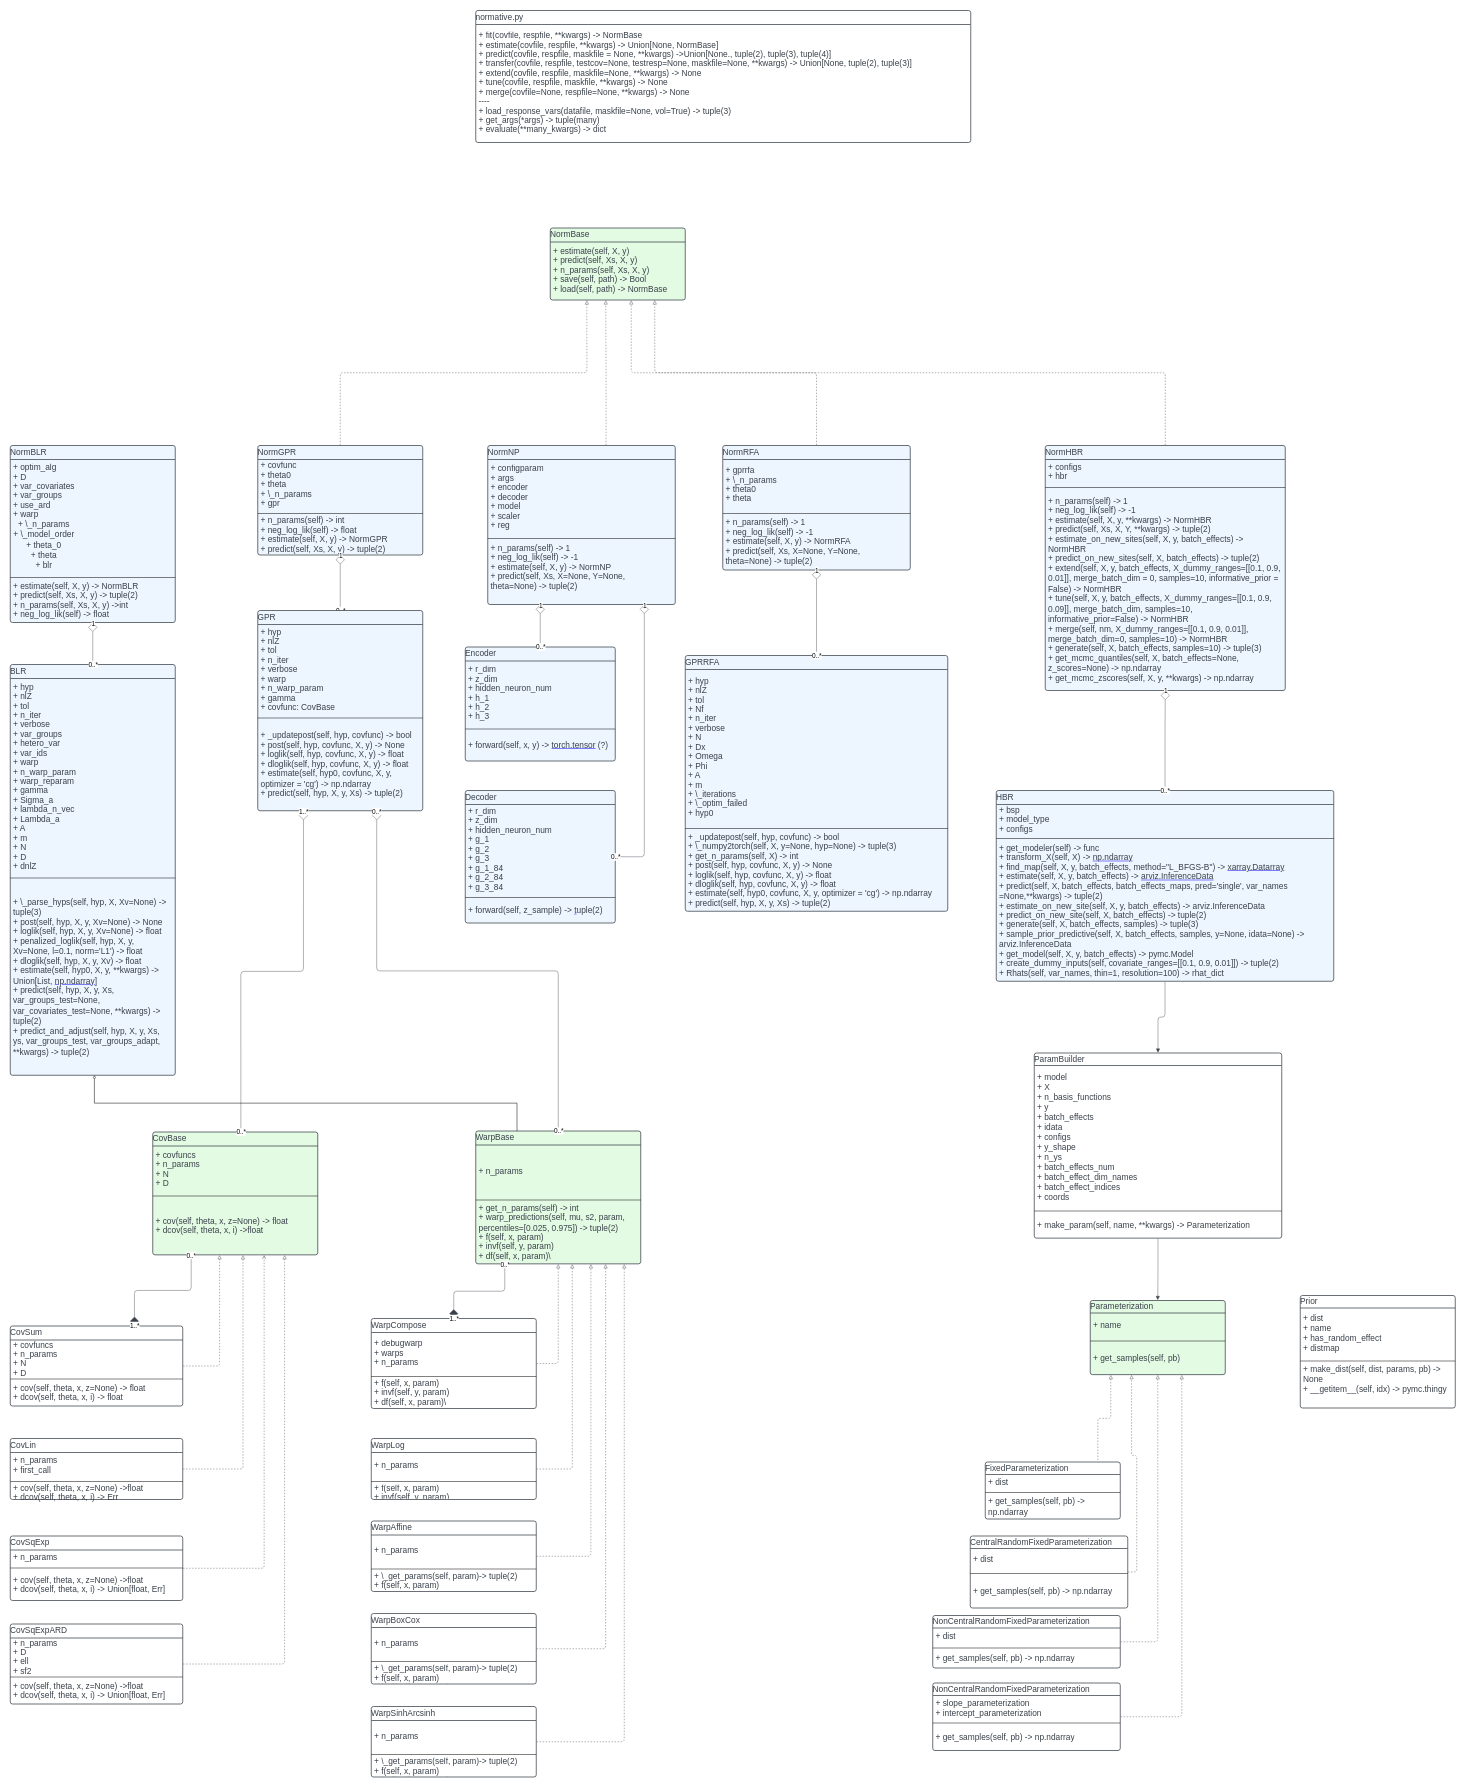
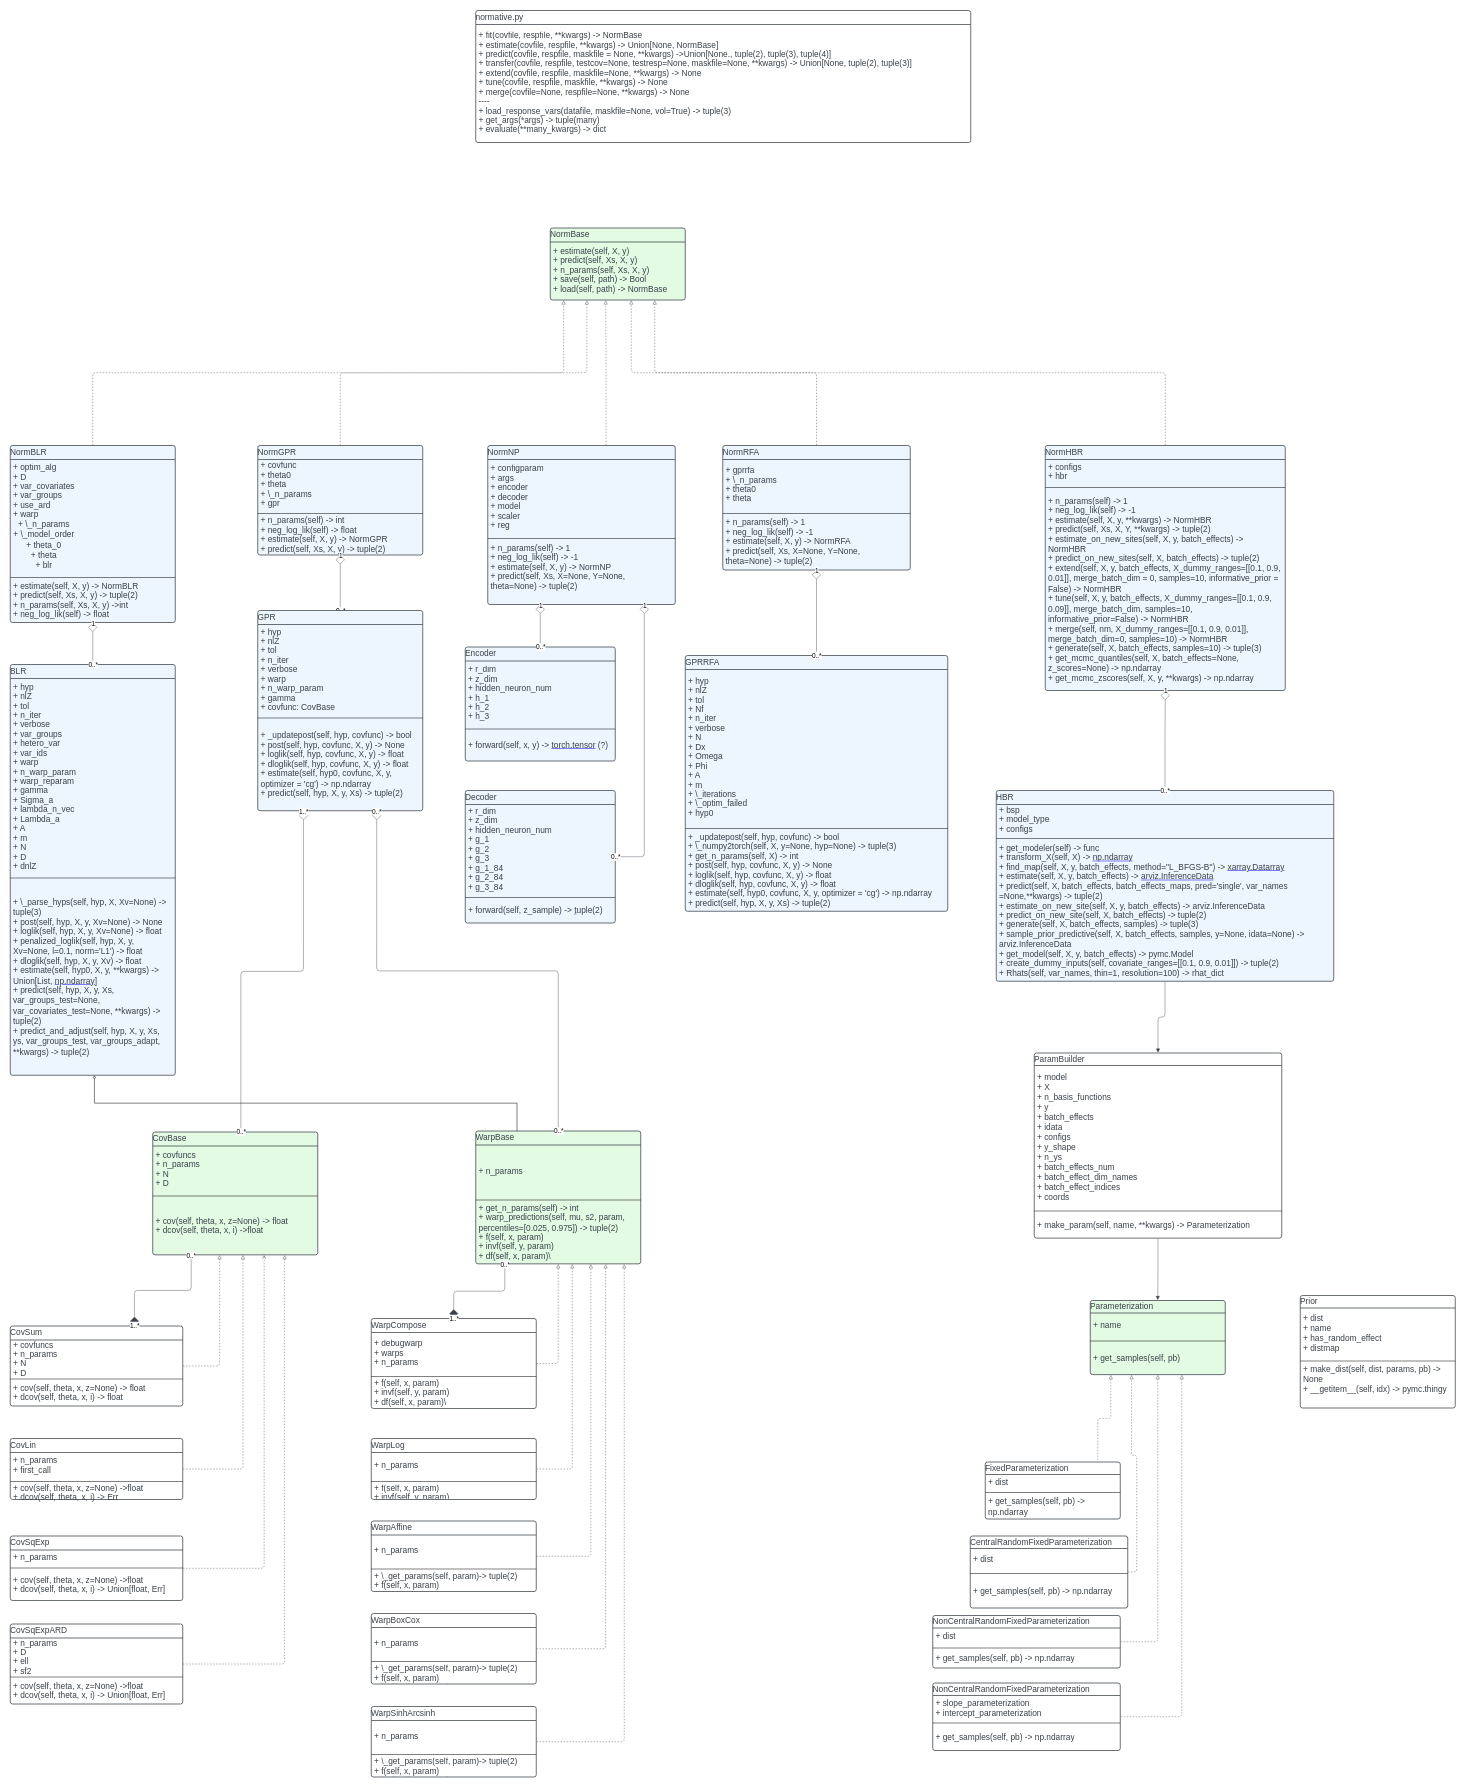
+ <mxCell id="10" value="" style="html=1;jettySize=18;whiteSpace=wrap;overflow=block;blockSpacing=1;fontSize=13;strokeColor=#3a414a;strokeOpacity=100;dashed=1;fixDash=1;strokeWidth=0.8;rounded=1;arcSize=12;edgeStyle=orthogonalEdgeStyle;startArrow=none;endArrow=block;endFill=0;exitX=0.5;exitY=-0.002;exitPerimeter=0;entryX=0.099;entryY=1.005;entryPerimeter=0;" parent="1" source="6" target="4" edge="1"><mxGeometry width="100" height="100" relative="1" as="geometry"><Array as="points" /></mxGeometry></mxCell>
